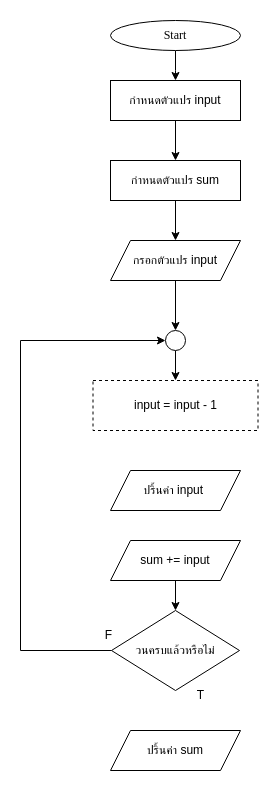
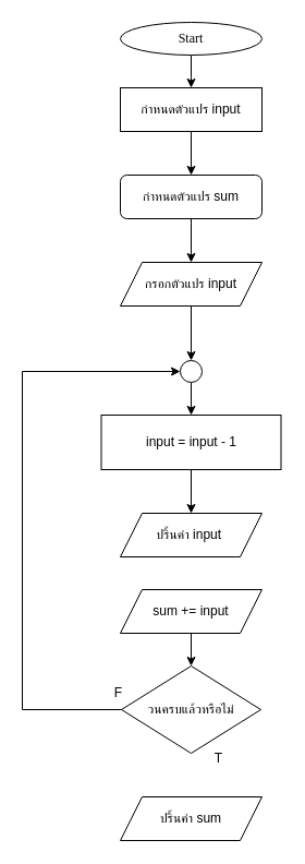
- <mxCell id="5" value="กำหนดตัวแปร sum" style="rounded=0;whiteSpace=wrap;html=1;" vertex="1" parent="1"><mxGeometry x="110" y="160" width="130" height="40" as="geometry" /></mxCell>
+ <mxCell id="5" value="กำหนดตัวแปร sum" style="whiteSpace=wrap;html=1;rounded=1;" vertex="1" parent="1"><mxGeometry x="110" y="160" width="130" height="40" as="geometry" /></mxCell>
- <mxCell id="9" value="input = input - 1" style="rounded=0;whiteSpace=wrap;html=1;dashed=1;" vertex="1" parent="1"><mxGeometry x="92.5" y="380" width="165" height="50" as="geometry" /></mxCell>
+ <mxCell id="9" value="input = input - 1" style="rounded=0;whiteSpace=wrap;html=1;" vertex="1" parent="1"><mxGeometry x="92.5" y="380" width="165" height="50" as="geometry" /></mxCell>
+ <mxCell id="8" value="" style="edgeStyle=orthogonalEdgeStyle;rounded=0;orthogonalLoop=1;jettySize=auto;html=1;" edge="1" parent="1" source="9" target="14"><mxGeometry relative="1" as="geometry" /></mxCell>
